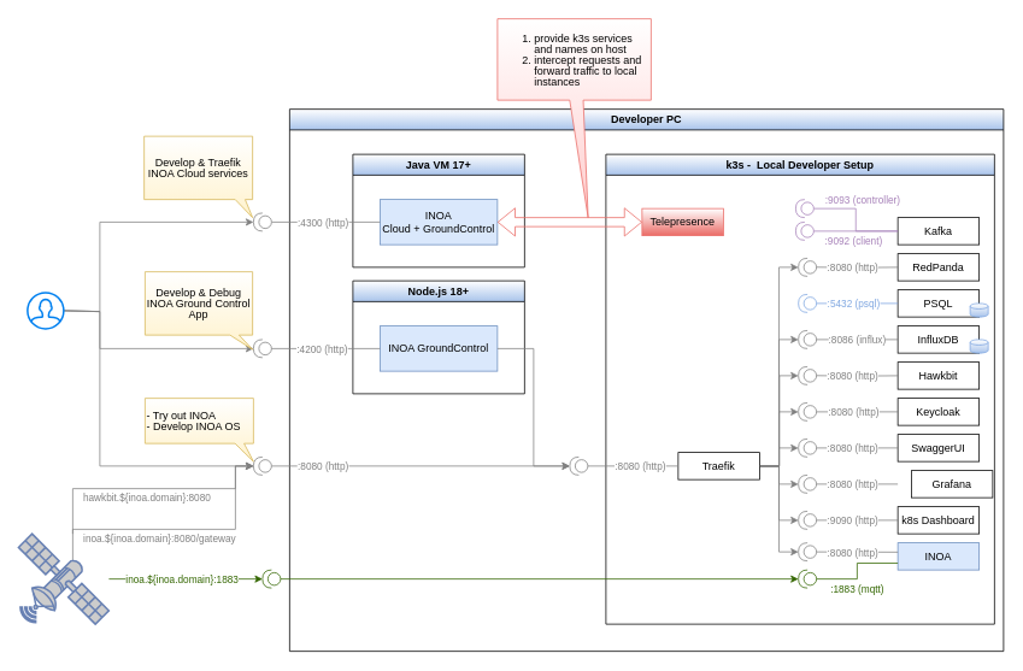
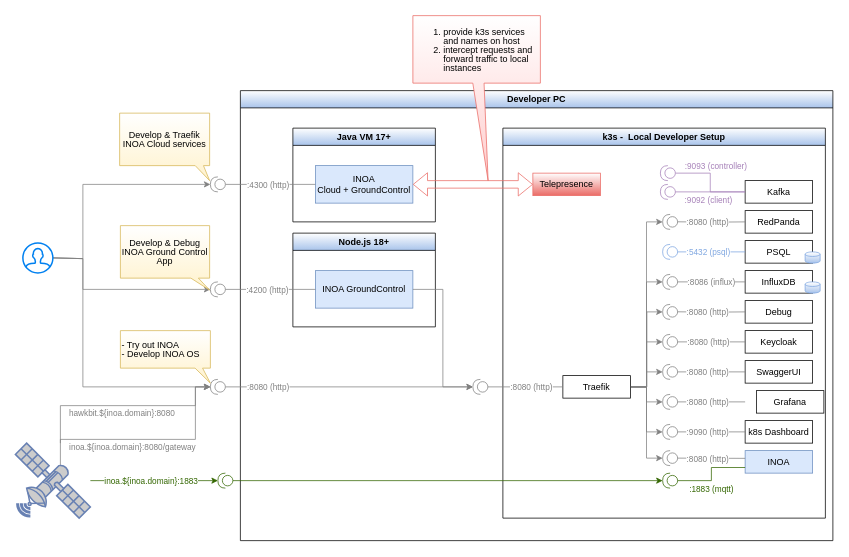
- <mxCell id="14" value="Hawkbit" style="rounded=0;whiteSpace=wrap;html=1;" parent="10" vertex="1"><mxGeometry x="323" y="230" width="90" height="30" as="geometry" /></mxCell>
+ <mxCell id="14" value="Debug" style="rounded=0;whiteSpace=wrap;html=1;" parent="10" vertex="1"><mxGeometry x="323" y="230" width="90" height="30" as="geometry" /></mxCell>
